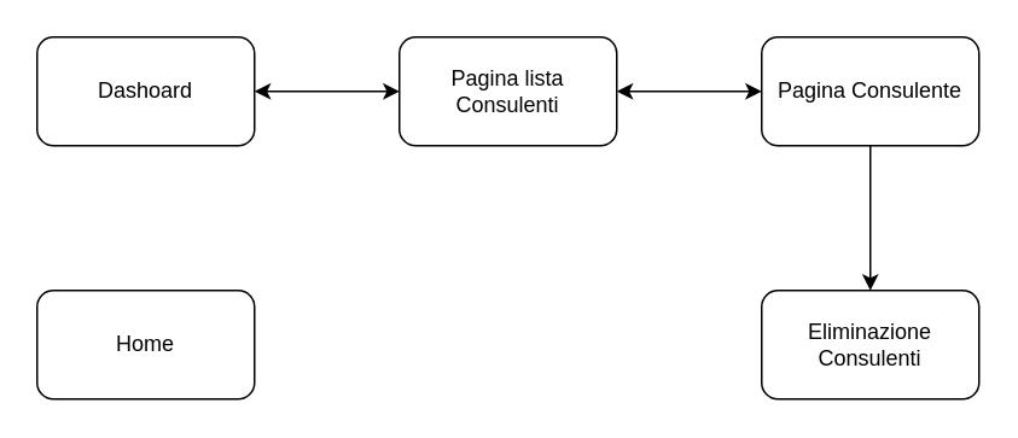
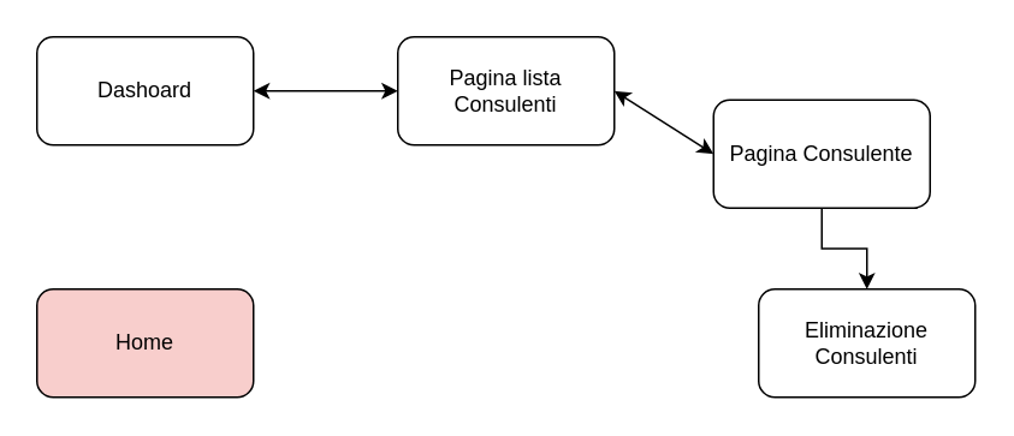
- <mxCell id="6" value="Pagina Consulente" style="whiteSpace=wrap;html=1;rounded=1;" vertex="1" parent="1"><mxGeometry x="420" y="20" width="120" height="60" as="geometry" /></mxCell>
+ <mxCell id="6" value="Pagina Consulente" style="whiteSpace=wrap;html=1;rounded=1;" vertex="1" parent="1"><mxGeometry x="395" y="55" width="120" height="60" as="geometry" /></mxCell>
- <mxCell id="2" value="Home" style="rounded=1;whiteSpace=wrap;html=1;" vertex="1" parent="1"><mxGeometry x="20" y="160" width="120" height="60" as="geometry" /></mxCell>
+ <mxCell id="2" value="Home" style="rounded=1;whiteSpace=wrap;html=1;fillColor=#f8cecc;" vertex="1" parent="1"><mxGeometry x="20" y="160" width="120" height="60" as="geometry" /></mxCell>
